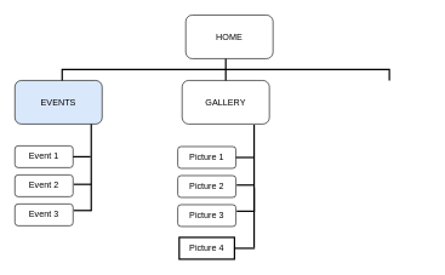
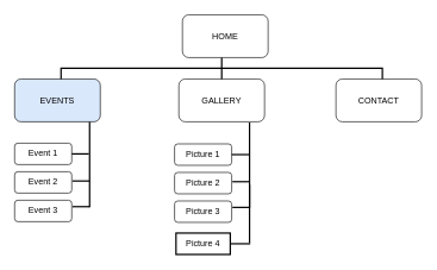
+ <mxCell id="5" value="CONTACT" style="rounded=1;whiteSpace=wrap;html=1;" vertex="1" parent="1"><mxGeometry x="470" y="110" width="120" height="60" as="geometry" /></mxCell>
